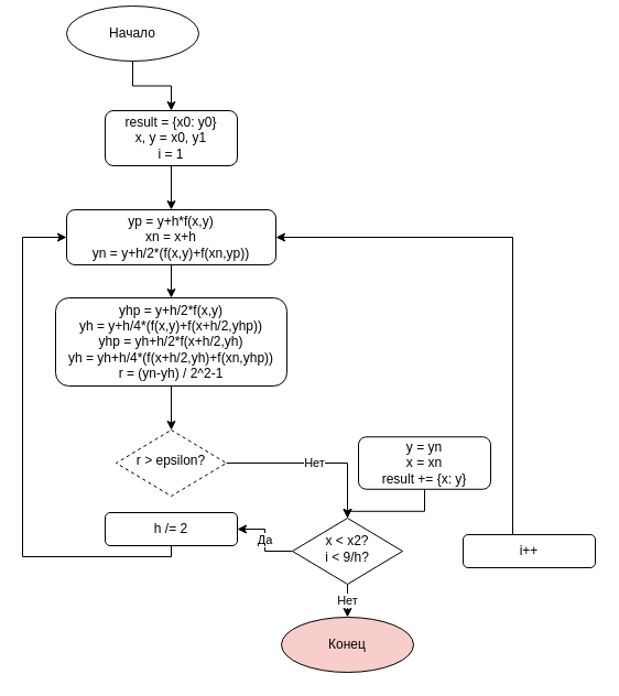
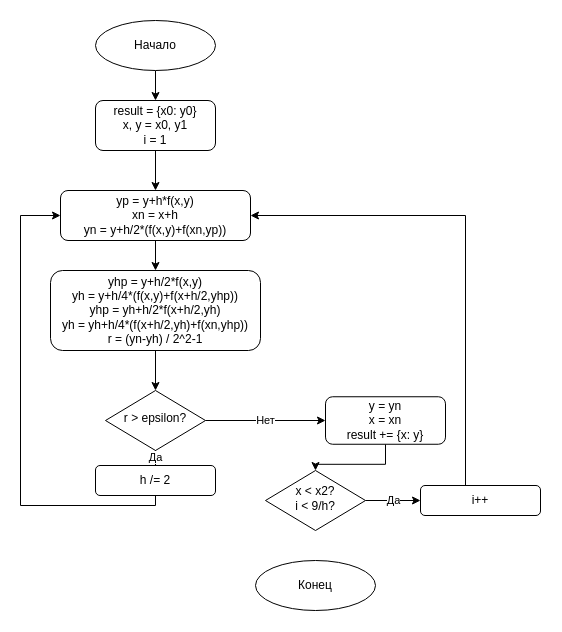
- <mxCell id="8" value="Начало" style="ellipse;whiteSpace=wrap;html=1;" vertex="1" parent="1"><mxGeometry x="60" y="5" width="120" height="50" as="geometry" /></mxCell>
+ <mxCell id="8" value="Начало" style="ellipse;whiteSpace=wrap;html=1;" vertex="1" parent="1"><mxGeometry x="95" y="20" width="120" height="50" as="geometry" /></mxCell>
- <mxCell id="6" value="r &amp;gt; epsilon?" style="rhombus;whiteSpace=wrap;html=1;shadow=0;fontFamily=Helvetica;fontSize=12;align=center;strokeWidth=1;spacing=6;spacingTop=-4;dashed=1;" parent="1" vertex="1"><mxGeometry x="105" y="390" width="100" height="60" as="geometry" /></mxCell>
+ <mxCell id="6" value="r &amp;gt; epsilon?" style="rhombus;whiteSpace=wrap;html=1;shadow=0;fontFamily=Helvetica;fontSize=12;align=center;strokeWidth=1;spacing=6;spacingTop=-4;" parent="1" vertex="1"><mxGeometry x="105" y="390" width="100" height="60" as="geometry" /></mxCell>
- <mxCell id="5" value="Нет" style="edgeStyle=orthogonalEdgeStyle;rounded=0;orthogonalLoop=1;jettySize=auto;html=1;" edge="1" parent="1" source="6" target="19"><mxGeometry relative="1" as="geometry" /></mxCell>
+ <mxCell id="5" value="Нет" style="edgeStyle=orthogonalEdgeStyle;rounded=0;orthogonalLoop=1;jettySize=auto;html=1;entryX=0;entryY=0.5;entryDx=0;entryDy=0;" edge="1" parent="1" source="6" target="16"><mxGeometry relative="1" as="geometry" /></mxCell>
+ <mxCell id="4" value="Да" style="edgeStyle=orthogonalEdgeStyle;rounded=0;orthogonalLoop=1;jettySize=auto;html=1;entryX=0.5;entryY=0;entryDx=0;entryDy=0;" edge="1" parent="1" source="6" target="14"><mxGeometry relative="1" as="geometry" /></mxCell>
- <mxCell id="17" value="Да" style="edgeStyle=orthogonalEdgeStyle;rounded=0;orthogonalLoop=1;jettySize=auto;html=1;" edge="1" parent="1" source="19" target="14"><mxGeometry relative="1" as="geometry" /></mxCell>
+ <mxCell id="17" value="Да" style="edgeStyle=orthogonalEdgeStyle;rounded=0;orthogonalLoop=1;jettySize=auto;html=1;" edge="1" parent="1" source="19" target="21"><mxGeometry relative="1" as="geometry" /></mxCell>
- <mxCell id="18" value="Нет" style="edgeStyle=orthogonalEdgeStyle;rounded=0;orthogonalLoop=1;jettySize=auto;html=1;entryX=0.5;entryY=0;entryDx=0;entryDy=0;" edge="1" parent="1" source="19" target="22"><mxGeometry relative="1" as="geometry" /></mxCell>
- <mxCell id="22" value="Конец" style="ellipse;whiteSpace=wrap;html=1;fillColor=#f8cecc;" vertex="1" parent="1"><mxGeometry x="255" y="560" width="120" height="50" as="geometry" /></mxCell>
+ <mxCell id="22" value="Конец" style="ellipse;whiteSpace=wrap;html=1;" vertex="1" parent="1"><mxGeometry x="255" y="560" width="120" height="50" as="geometry" /></mxCell>
